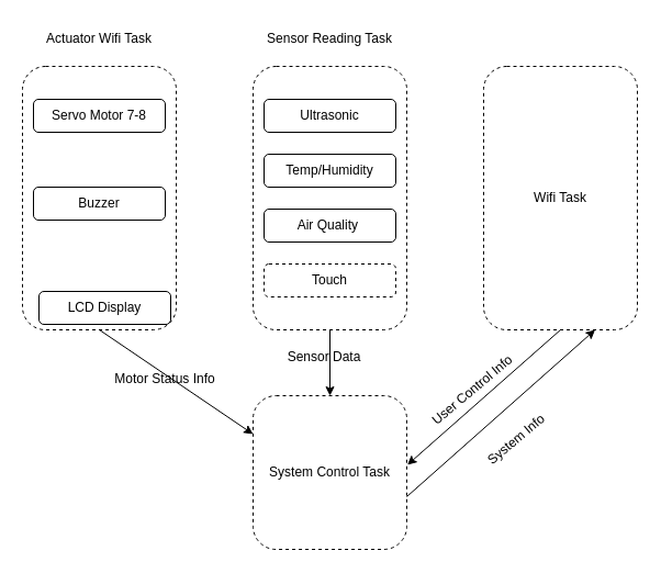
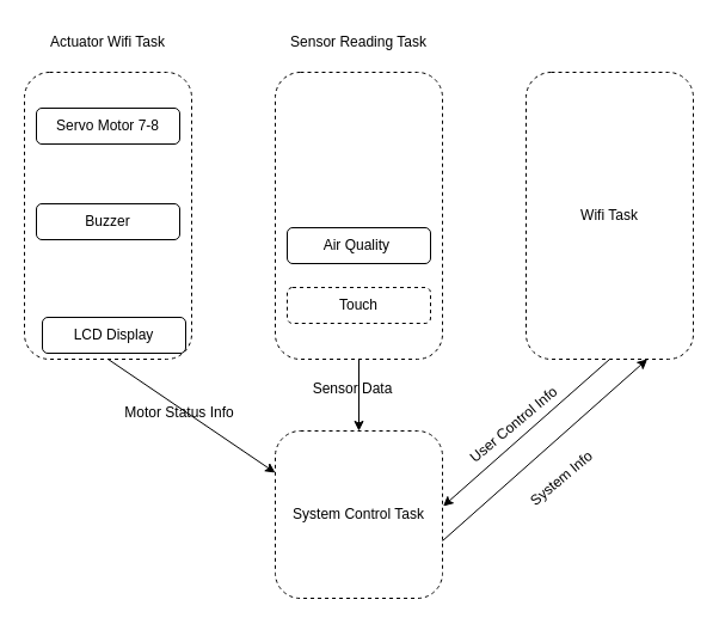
- <mxCell id="5" value="Ultrasonic" style="rounded=1;whiteSpace=wrap;html=1;" vertex="1" parent="1"><mxGeometry x="240" y="90" width="120" height="30" as="geometry" /></mxCell>
- <mxCell id="6" value="Temp/Humidity" style="rounded=1;whiteSpace=wrap;html=1;" vertex="1" parent="1"><mxGeometry x="240" y="140" width="120" height="30" as="geometry" /></mxCell>
